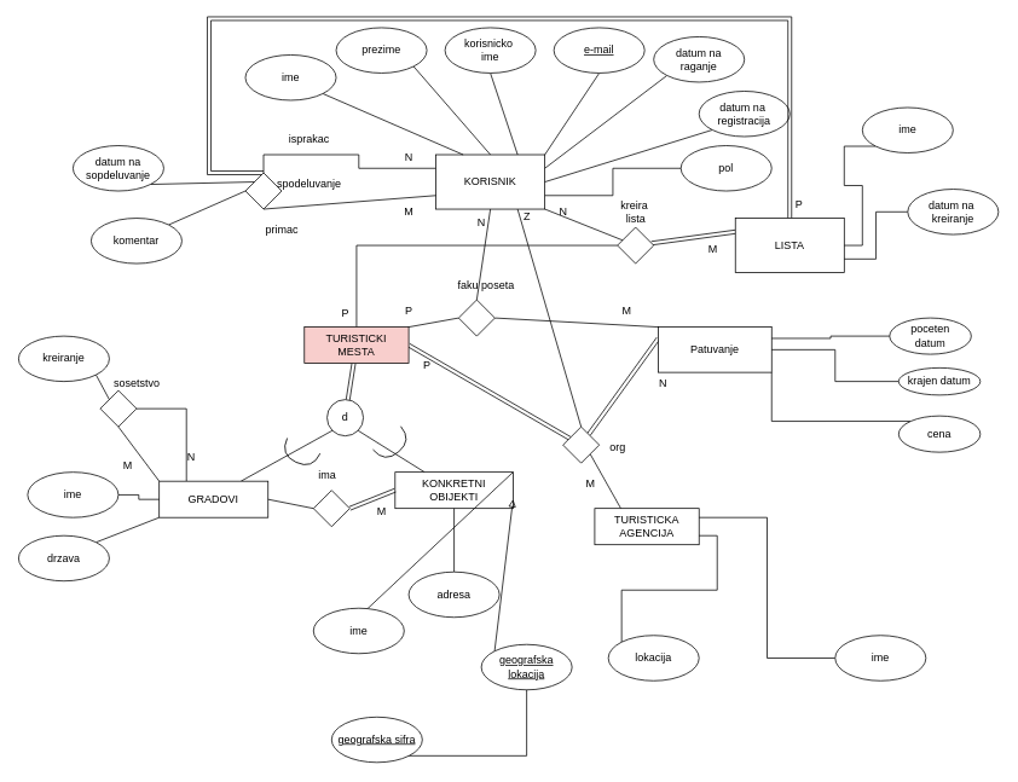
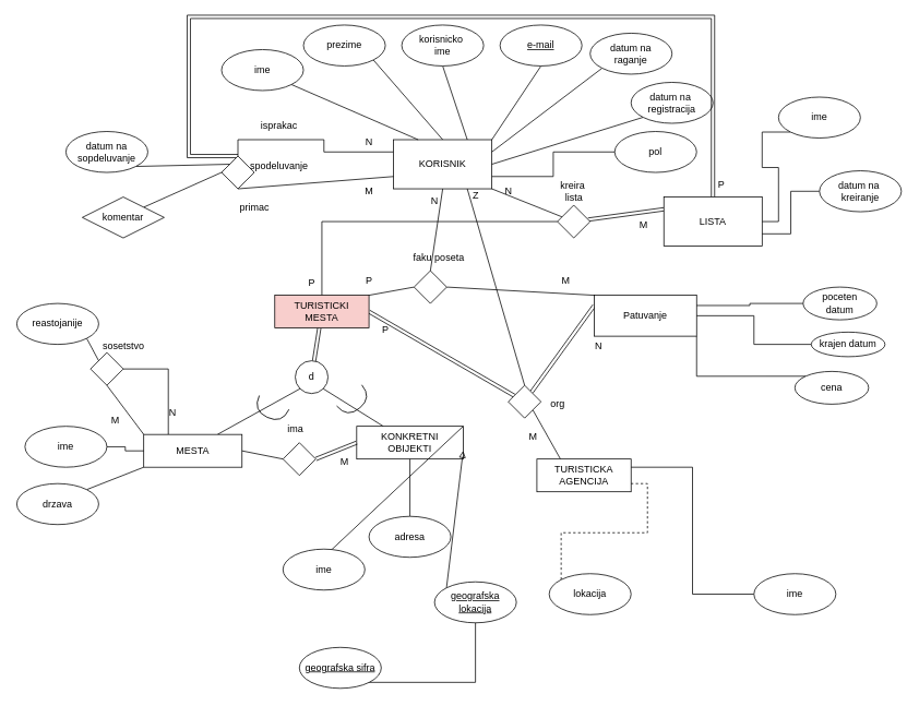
- <mxCell id="40" value="komentar" style="ellipse;whiteSpace=wrap;html=1;" vertex="1" parent="1"><mxGeometry x="100" y="240" width="100" height="50" as="geometry" /></mxCell>
+ <mxCell id="40" value="komentar" style="rhombus;whiteSpace=wrap;html=1;" vertex="1" parent="1"><mxGeometry x="100" y="240" width="100" height="50" as="geometry" /></mxCell>
- <mxCell id="71" value="kreiranje" style="ellipse;whiteSpace=wrap;html=1;" vertex="1" parent="1"><mxGeometry x="20" y="370" width="100" height="50" as="geometry" /></mxCell>
+ <mxCell id="71" value="reastojanije" style="ellipse;whiteSpace=wrap;html=1;" vertex="1" parent="1"><mxGeometry x="20" y="370" width="100" height="50" as="geometry" /></mxCell>
- <mxCell id="89" value="cena" style="ellipse;whiteSpace=wrap;html=1;" vertex="1" parent="1"><mxGeometry x="990" y="458" width="90" height="40" as="geometry" /></mxCell>
+ <mxCell id="89" value="cena" style="ellipse;whiteSpace=wrap;html=1;" vertex="1" parent="1"><mxGeometry x="970" y="453" width="90" height="40" as="geometry" /></mxCell>
- <mxCell id="49" value="GRADOVI" style="rounded=0;whiteSpace=wrap;html=1;" vertex="1" parent="1"><mxGeometry x="175" y="530" width="120" height="40" as="geometry" /></mxCell>
+ <mxCell id="49" value="MESTA" style="rounded=0;whiteSpace=wrap;html=1;" vertex="1" parent="1"><mxGeometry x="175" y="530" width="120" height="40" as="geometry" /></mxCell>
- <mxCell id="77" style="edgeStyle=orthogonalEdgeStyle;rounded=0;orthogonalLoop=1;jettySize=auto;html=1;exitX=0;exitY=0;exitDx=0;exitDy=0;entryX=1;entryY=0.75;entryDx=0;entryDy=0;endArrow=none;endFill=0;" edge="1" parent="1" source="78" target="74"><mxGeometry relative="1" as="geometry" /></mxCell>
+ <mxCell id="77" style="edgeStyle=orthogonalEdgeStyle;rounded=0;orthogonalLoop=1;jettySize=auto;html=1;exitX=0;exitY=0;exitDx=0;exitDy=0;entryX=1;entryY=0.75;entryDx=0;entryDy=0;endArrow=none;endFill=0;dashed=1;" edge="1" parent="1" source="78" target="74"><mxGeometry relative="1" as="geometry" /></mxCell>
